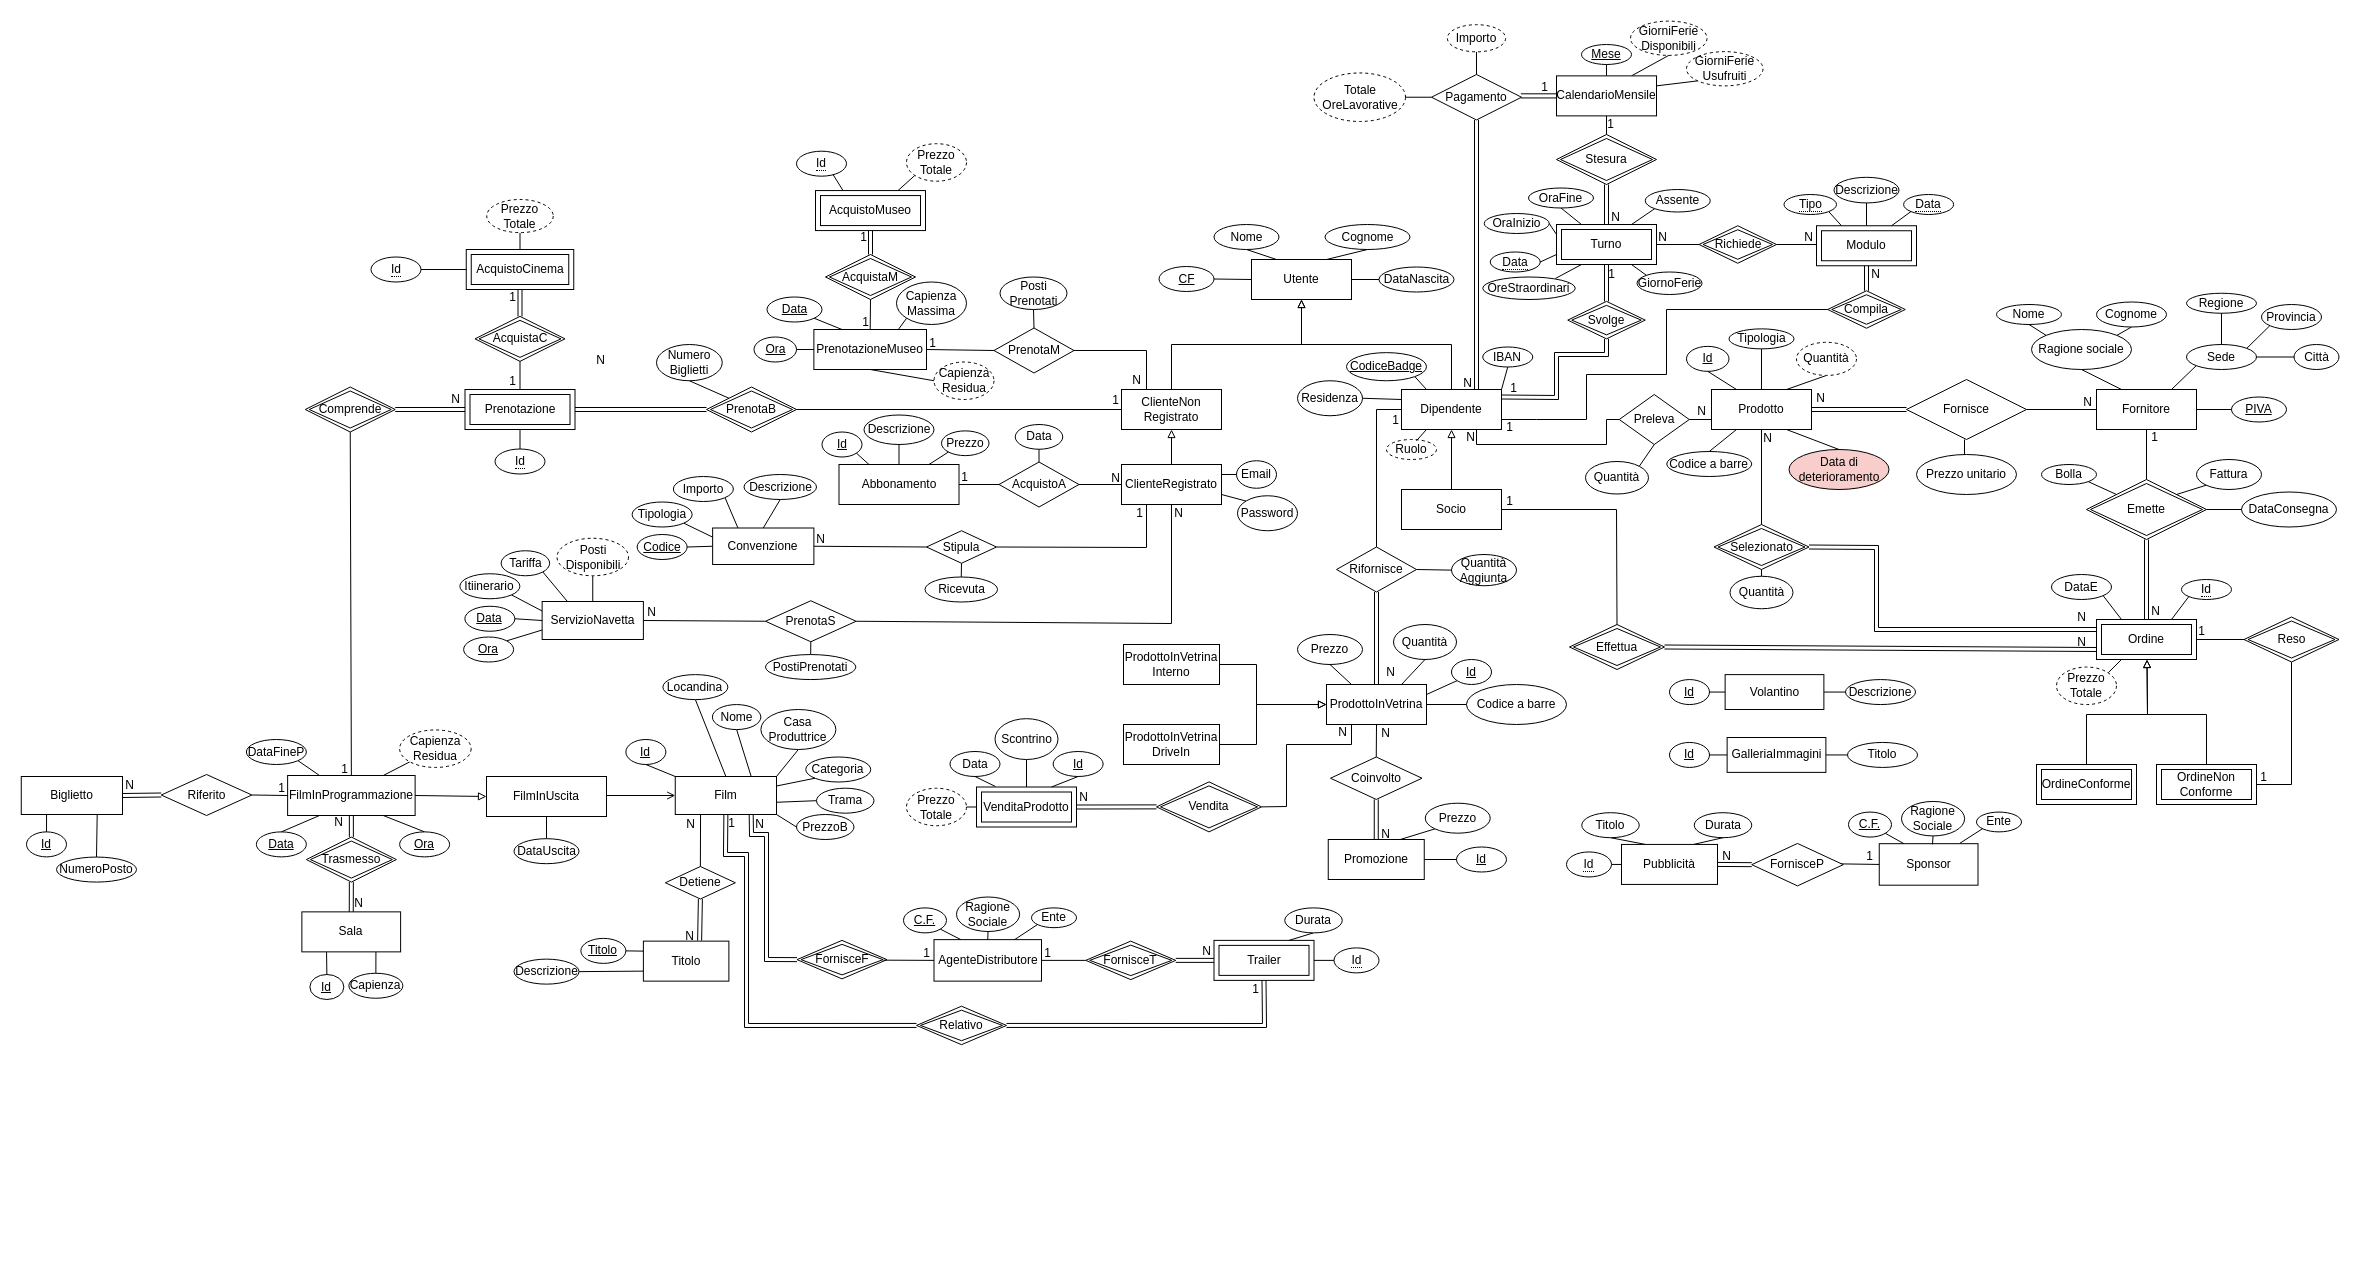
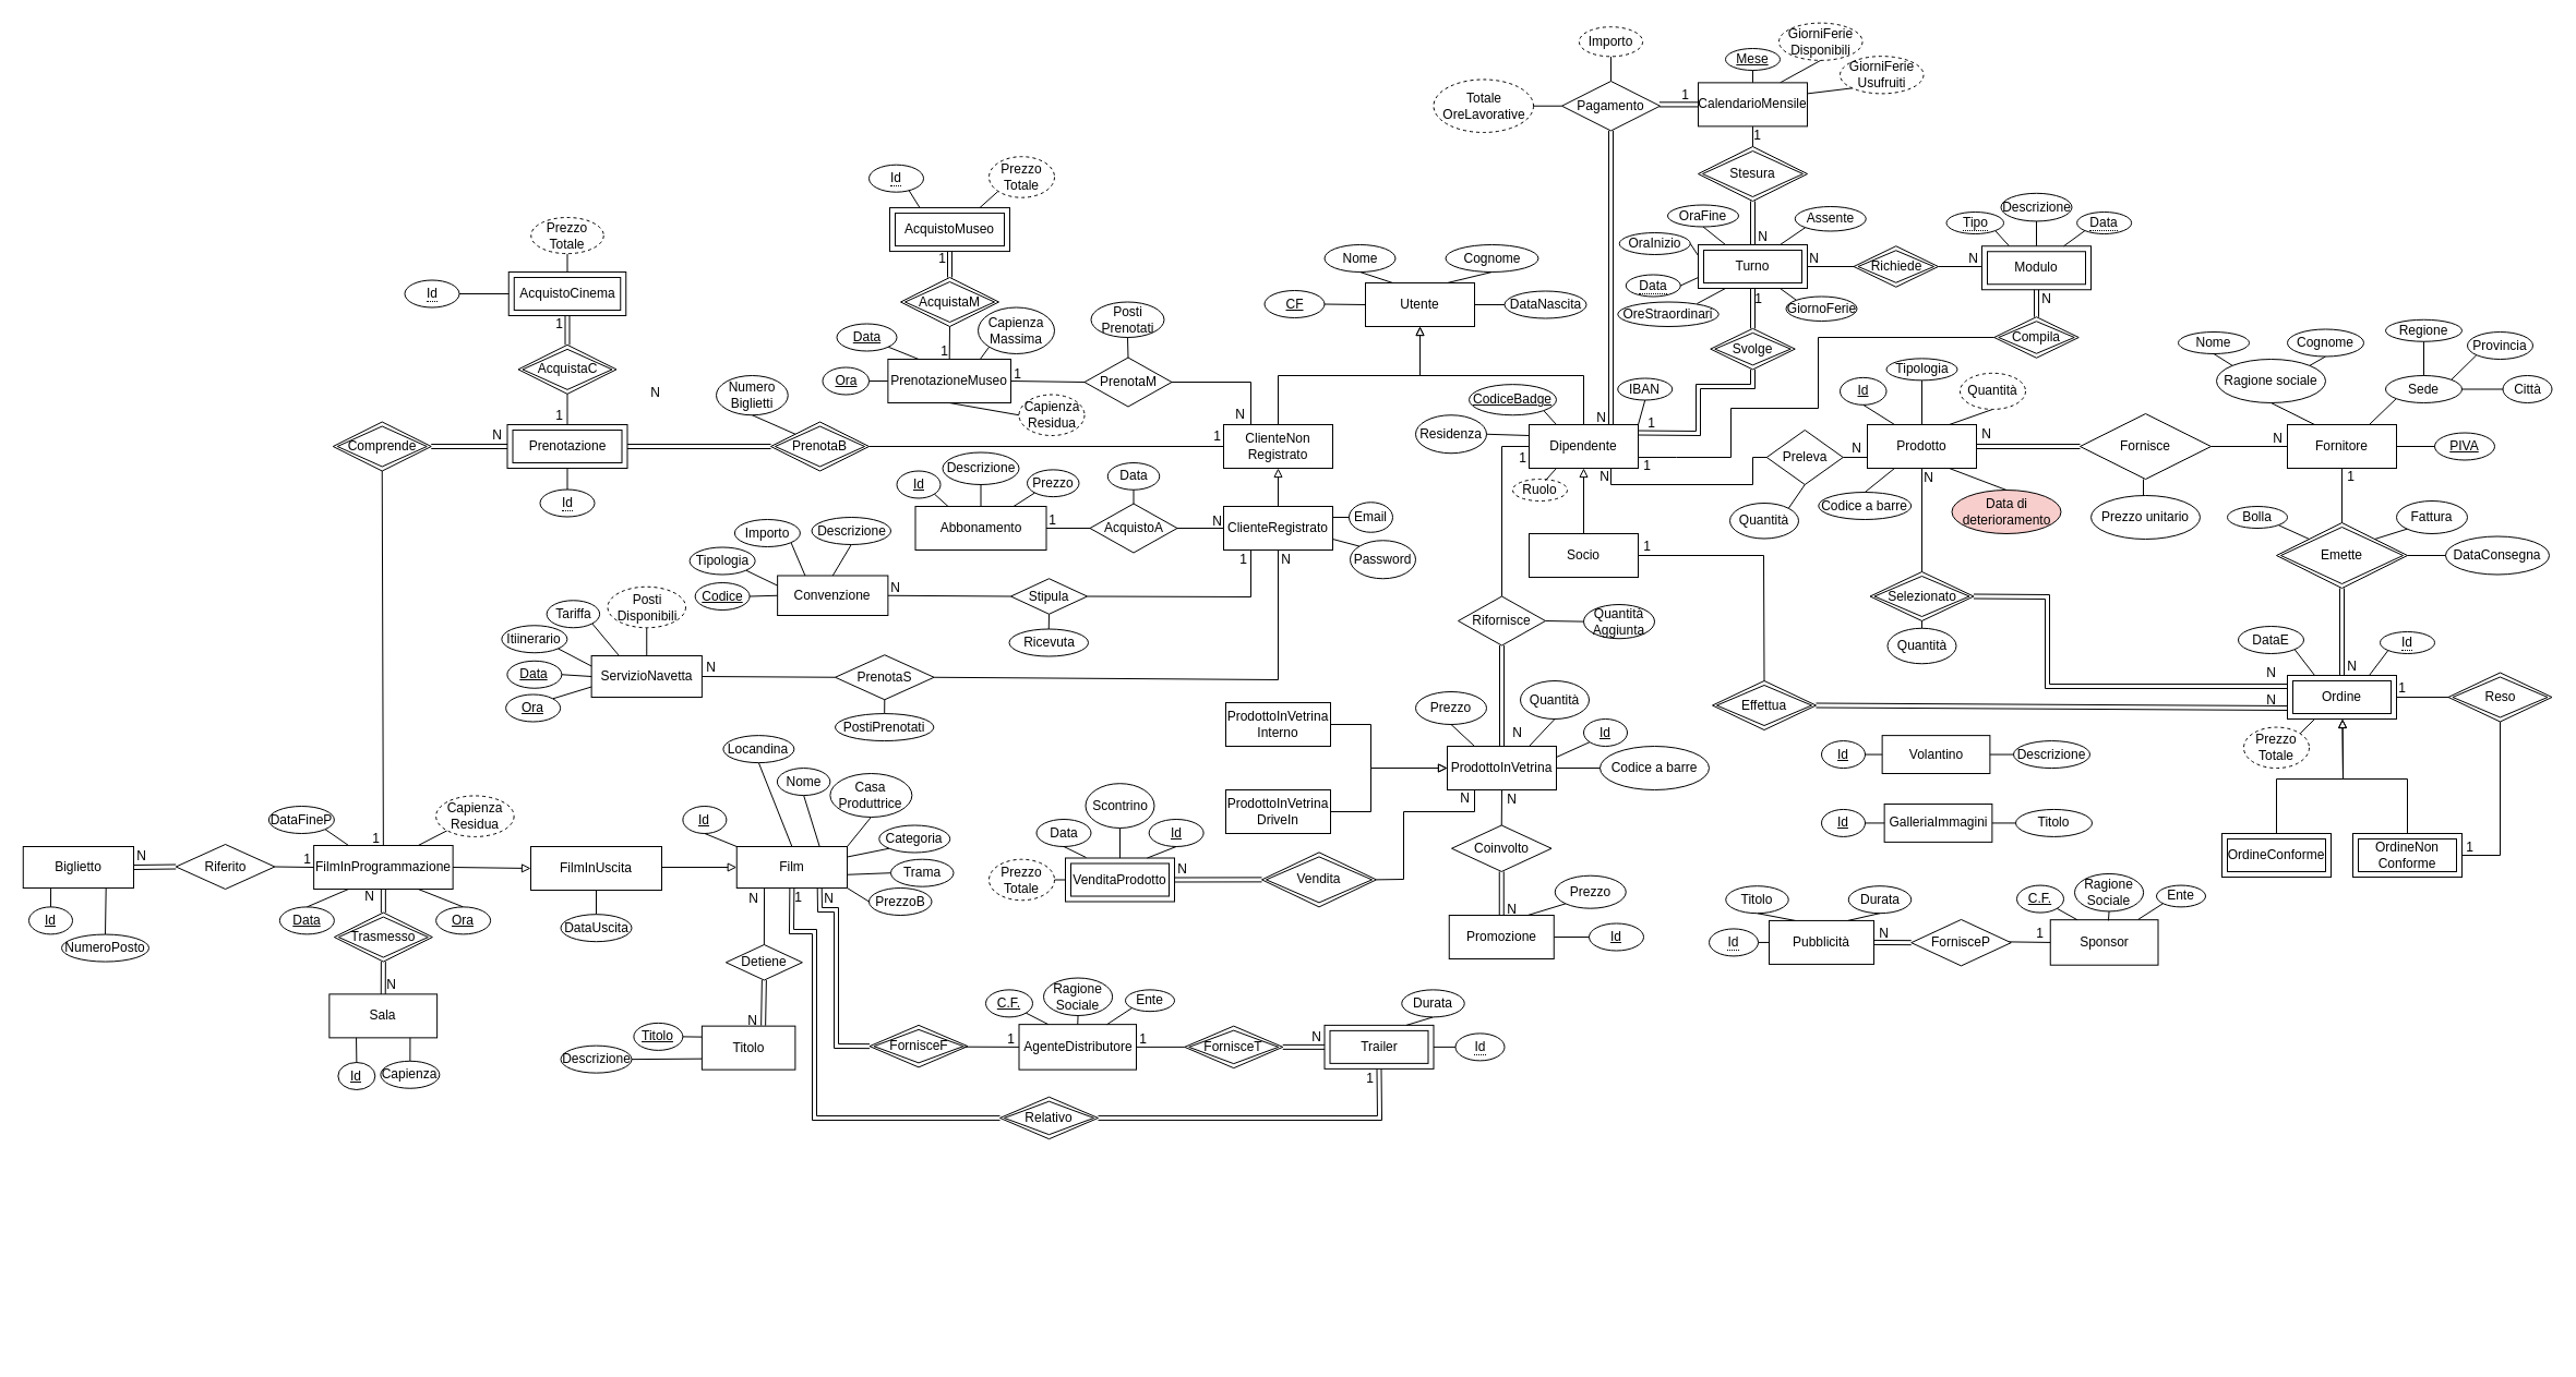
- <mxCell id="163" value="" style="endArrow=open;html=1;rounded=0;endFill=0;exitX=1;exitY=0.5;exitDx=0;exitDy=0;entryX=0;entryY=0.5;entryDx=0;entryDy=0;" parent="1" source="165" target="162" edge="1"><mxGeometry width="50" height="50" relative="1" as="geometry"><mxPoint x="636" y="704" as="sourcePoint" /><mxPoint x="676" y="804" as="targetPoint" /><Array as="points"><mxPoint x="606" y="795" /></Array></mxGeometry></mxCell>
+ <mxCell id="163" value="" style="endArrow=block;html=1;rounded=0;endFill=0;exitX=1;exitY=0.5;exitDx=0;exitDy=0;entryX=0;entryY=0.5;entryDx=0;entryDy=0;" parent="1" source="165" target="162" edge="1"><mxGeometry width="50" height="50" relative="1" as="geometry"><mxPoint x="636" y="704" as="sourcePoint" /><mxPoint x="676" y="804" as="targetPoint" /><Array as="points"><mxPoint x="606" y="795" /></Array></mxGeometry></mxCell>
